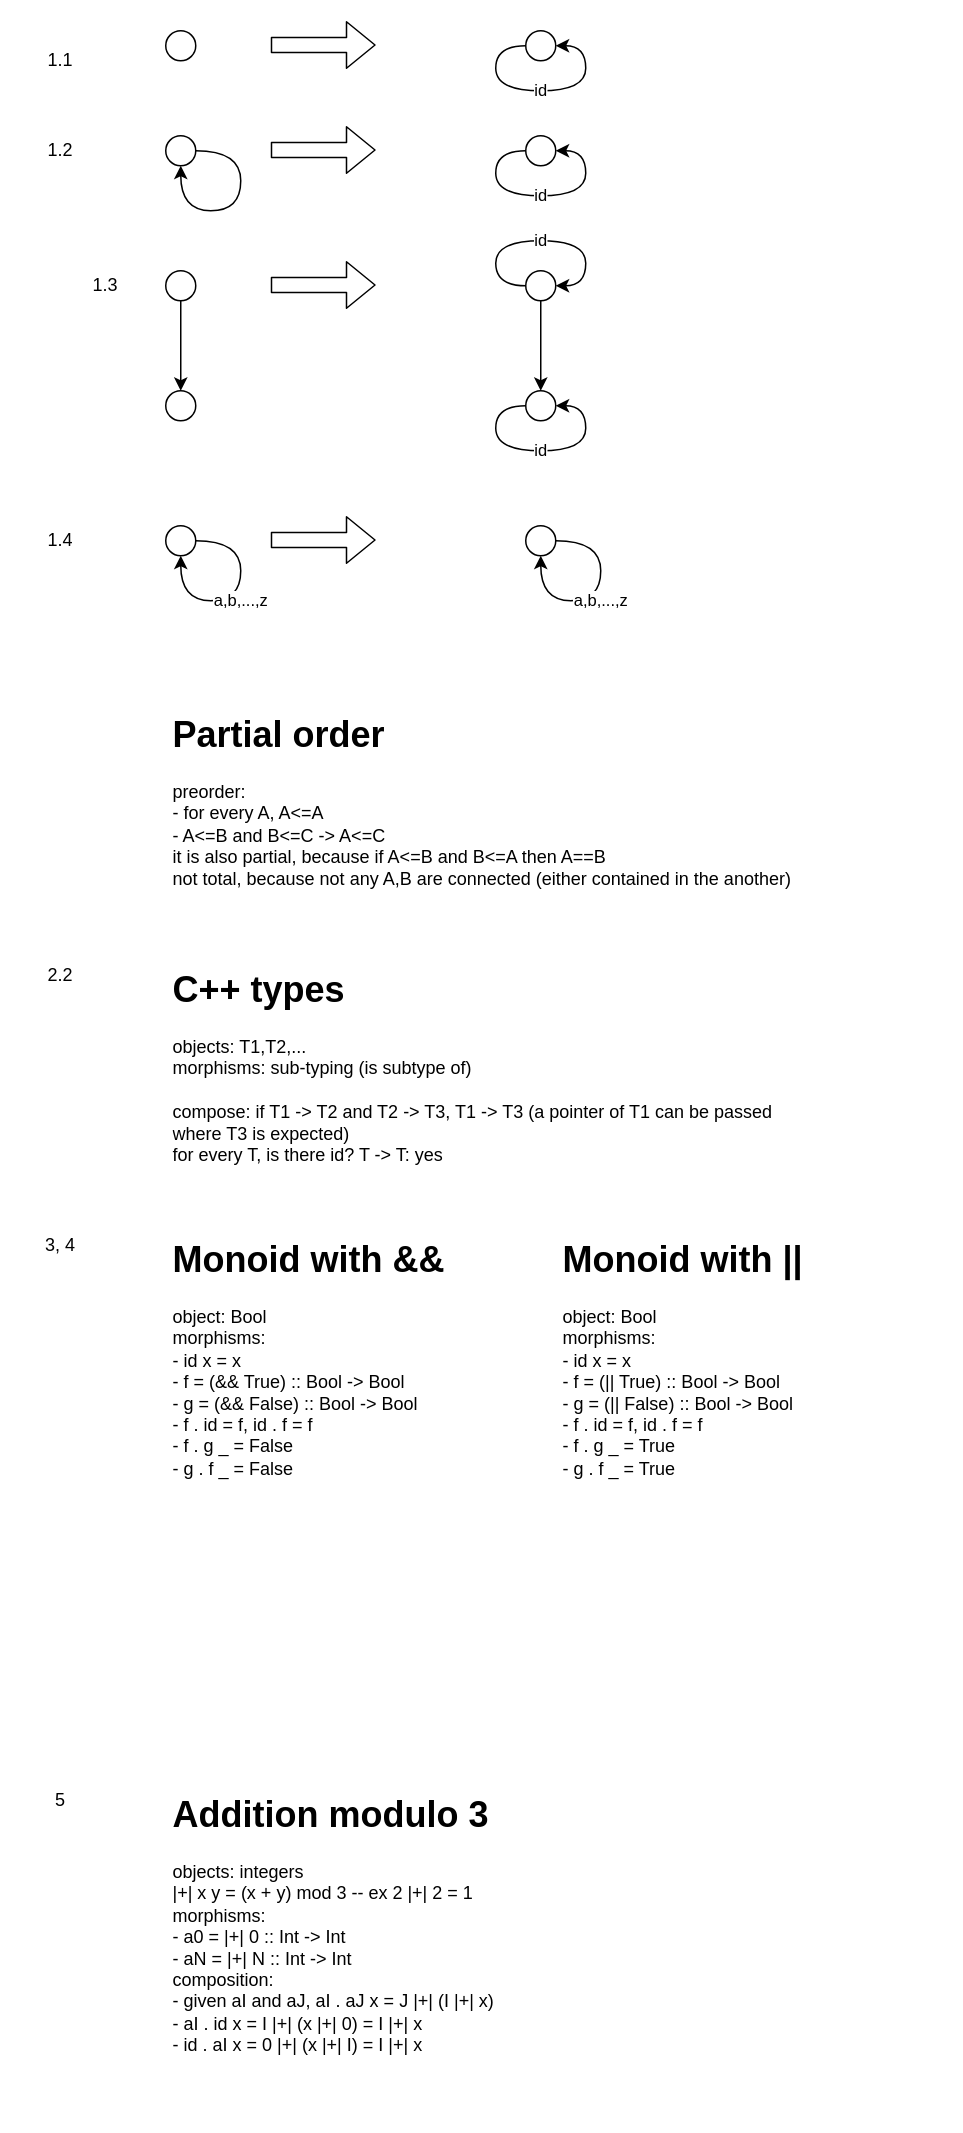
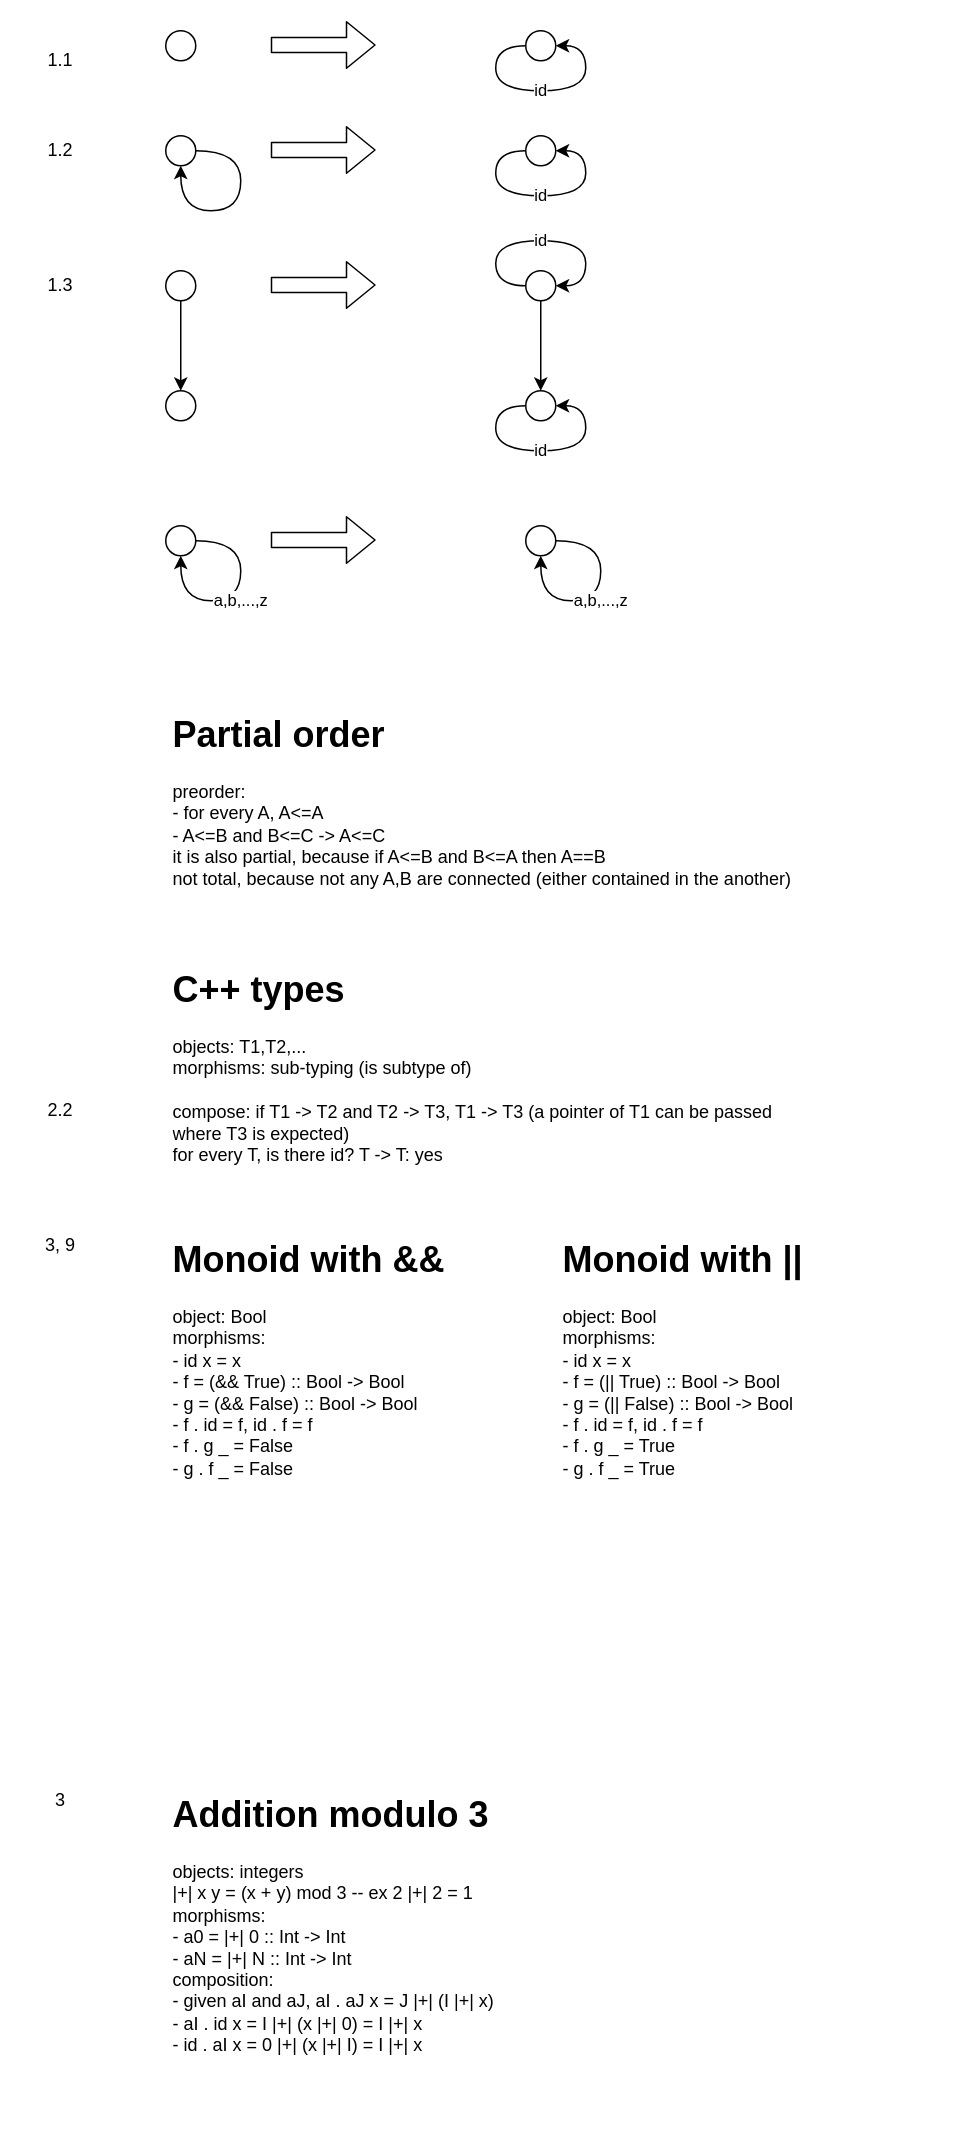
- <mxCell id="19" value="1.3" style="text;html=1;strokeColor=none;fillColor=none;align=center;verticalAlign=middle;whiteSpace=wrap;rounded=0;" parent="1" vertex="1"><mxGeometry x="50" y="180" width="40" height="20" as="geometry" /></mxCell>
+ <mxCell id="19" value="1.3" style="text;html=1;strokeColor=none;fillColor=none;align=center;verticalAlign=middle;whiteSpace=wrap;rounded=0;" parent="1" vertex="1"><mxGeometry x="20" y="180" width="40" height="20" as="geometry" /></mxCell>
- <mxCell id="27" value="1.4" style="text;html=1;strokeColor=none;fillColor=none;align=center;verticalAlign=middle;whiteSpace=wrap;rounded=0;" parent="1" vertex="1"><mxGeometry x="20" y="350" width="40" height="20" as="geometry" /></mxCell>
- <mxCell id="31" value="2.2" style="text;html=1;strokeColor=none;fillColor=none;align=center;verticalAlign=middle;whiteSpace=wrap;rounded=0;" vertex="1" parent="1"><mxGeometry x="20" y="640" width="40" height="20" as="geometry" /></mxCell>
+ <mxCell id="31" value="2.2" style="text;html=1;strokeColor=none;fillColor=none;align=center;verticalAlign=middle;whiteSpace=wrap;rounded=0;" vertex="1" parent="1"><mxGeometry x="20" y="730" width="40" height="20" as="geometry" /></mxCell>
- <mxCell id="33" value="3, 4" style="text;html=1;strokeColor=none;fillColor=none;align=center;verticalAlign=middle;whiteSpace=wrap;rounded=0;" vertex="1" parent="1"><mxGeometry x="20" y="820" width="40" height="20" as="geometry" /></mxCell>
+ <mxCell id="33" value="3, 9" style="text;html=1;strokeColor=none;fillColor=none;align=center;verticalAlign=middle;whiteSpace=wrap;rounded=0;" vertex="1" parent="1"><mxGeometry x="20" y="820" width="40" height="20" as="geometry" /></mxCell>
- <mxCell id="36" value="5" style="text;html=1;strokeColor=none;fillColor=none;align=center;verticalAlign=middle;whiteSpace=wrap;rounded=0;" vertex="1" parent="1"><mxGeometry x="20" y="1190" width="40" height="20" as="geometry" /></mxCell>
+ <mxCell id="36" value="3" style="text;html=1;strokeColor=none;fillColor=none;align=center;verticalAlign=middle;whiteSpace=wrap;rounded=0;" vertex="1" parent="1"><mxGeometry x="20" y="1190" width="40" height="20" as="geometry" /></mxCell>
